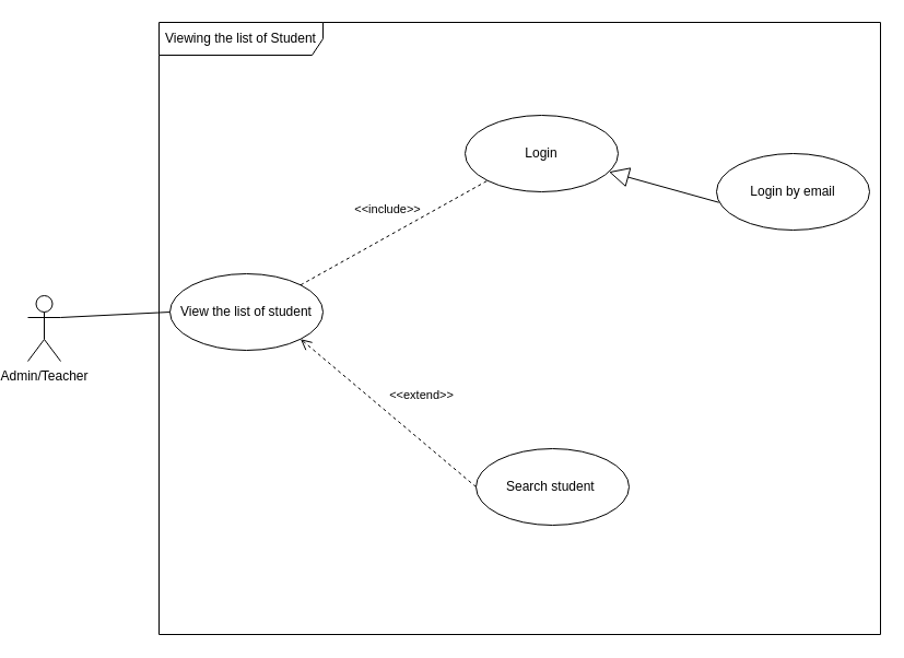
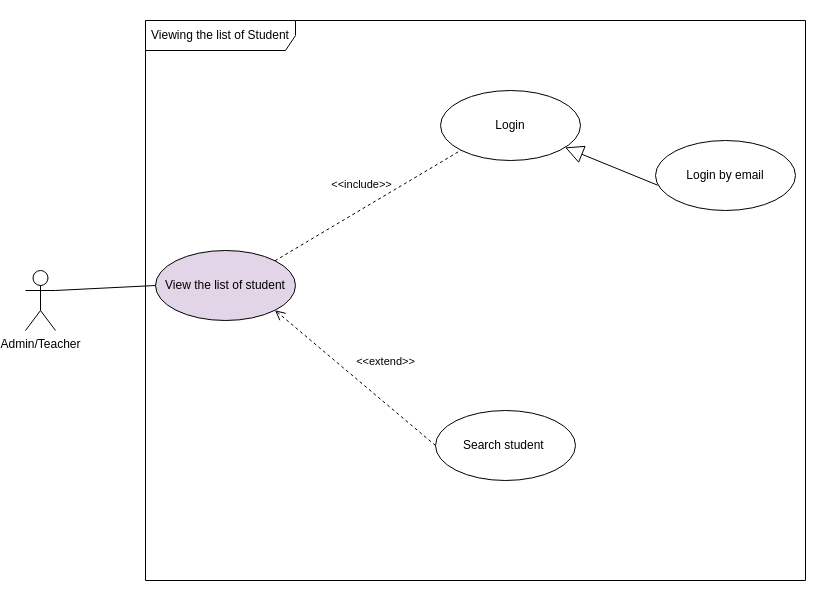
- <mxCell id="6" value="Login" style="ellipse;whiteSpace=wrap;html=1;" parent="1" vertex="1"><mxGeometry x="420" y="105" width="140" height="70" as="geometry" /></mxCell>
+ <mxCell id="6" value="Login" style="ellipse;whiteSpace=wrap;html=1;" parent="1" vertex="1"><mxGeometry x="435" y="90" width="140" height="70" as="geometry" /></mxCell>
- <mxCell id="4" value="View the list of student" style="ellipse;whiteSpace=wrap;html=1;" parent="1" vertex="1"><mxGeometry x="150" y="250" width="140" height="70" as="geometry" /></mxCell>
+ <mxCell id="4" value="View the list of student" style="ellipse;whiteSpace=wrap;html=1;fillColor=#e1d5e7;" parent="1" vertex="1"><mxGeometry x="150" y="250" width="140" height="70" as="geometry" /></mxCell>
